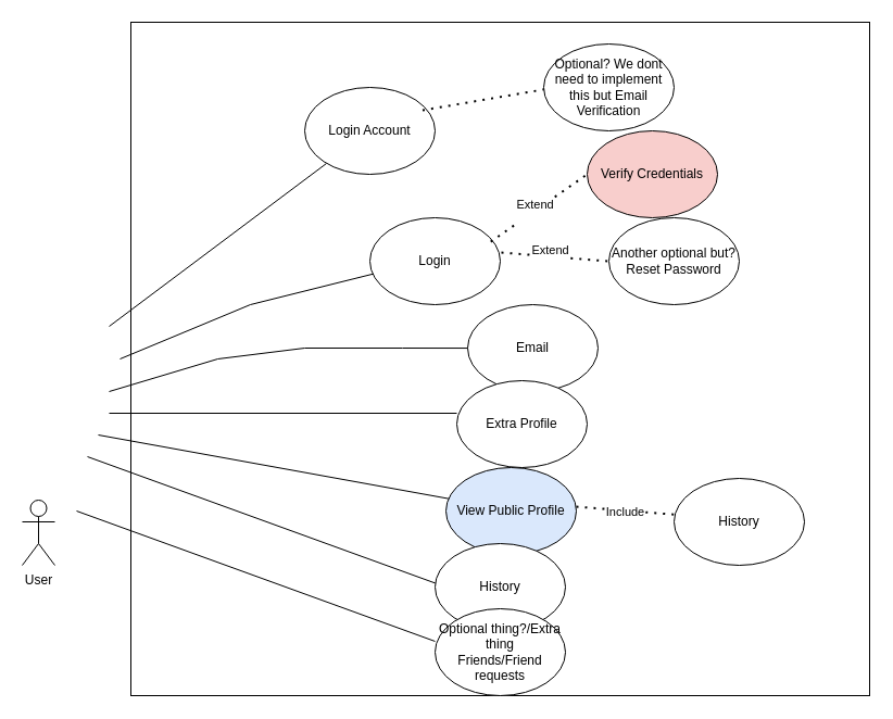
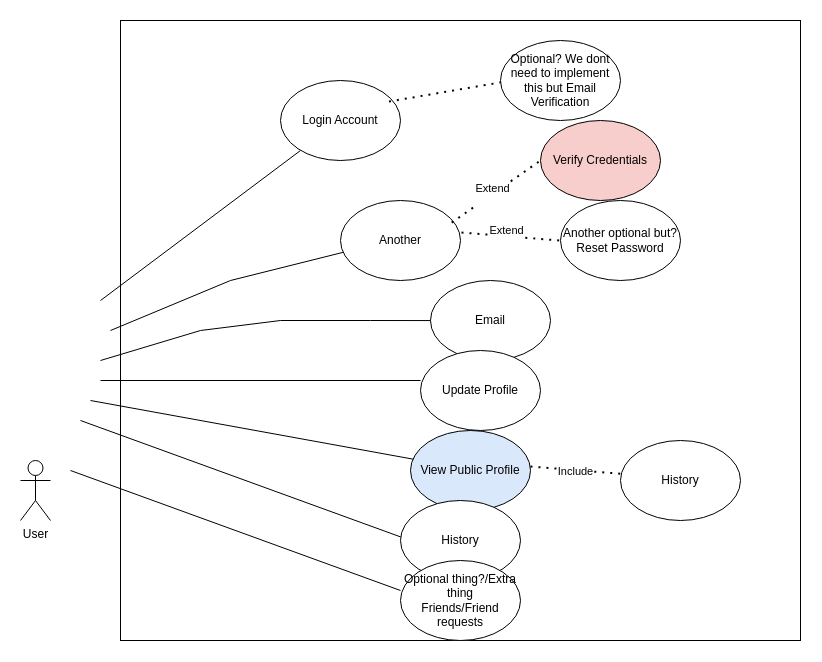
- <mxCell id="7" value="Login" style="ellipse;whiteSpace=wrap;html=1;" parent="1" vertex="1"><mxGeometry x="340" y="200" width="120" height="80" as="geometry" /></mxCell>
+ <mxCell id="7" value="Another" style="ellipse;whiteSpace=wrap;html=1;" parent="1" vertex="1"><mxGeometry x="340" y="200" width="120" height="80" as="geometry" /></mxCell>
- <mxCell id="11" value="Extra Profile" style="ellipse;whiteSpace=wrap;html=1;" parent="1" vertex="1"><mxGeometry x="420" y="350" width="120" height="80" as="geometry" /></mxCell>
+ <mxCell id="11" value="Update Profile" style="ellipse;whiteSpace=wrap;html=1;" parent="1" vertex="1"><mxGeometry x="420" y="350" width="120" height="80" as="geometry" /></mxCell>
